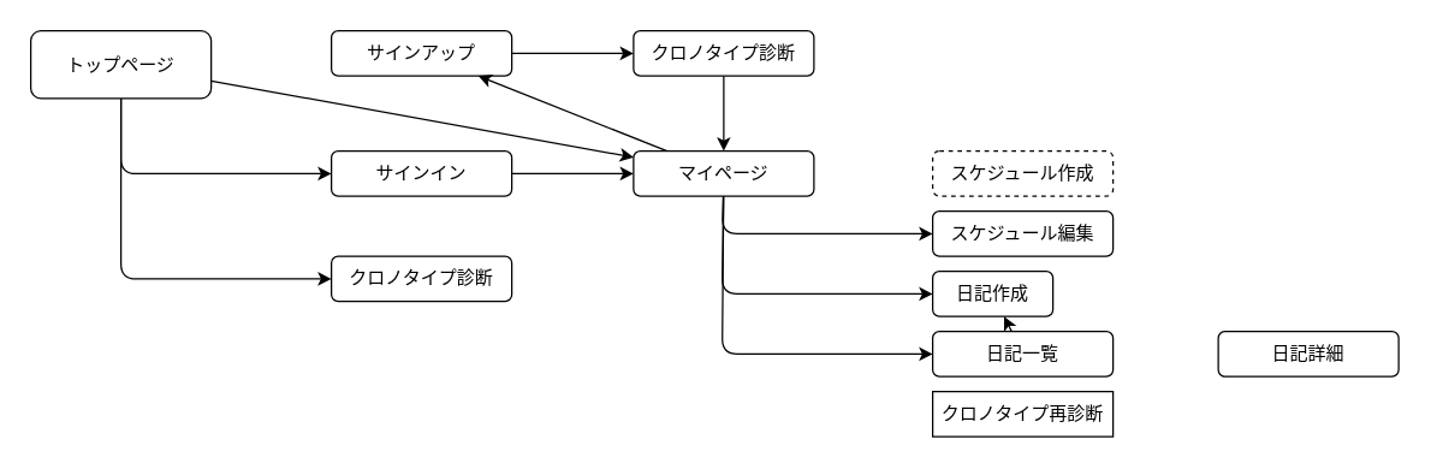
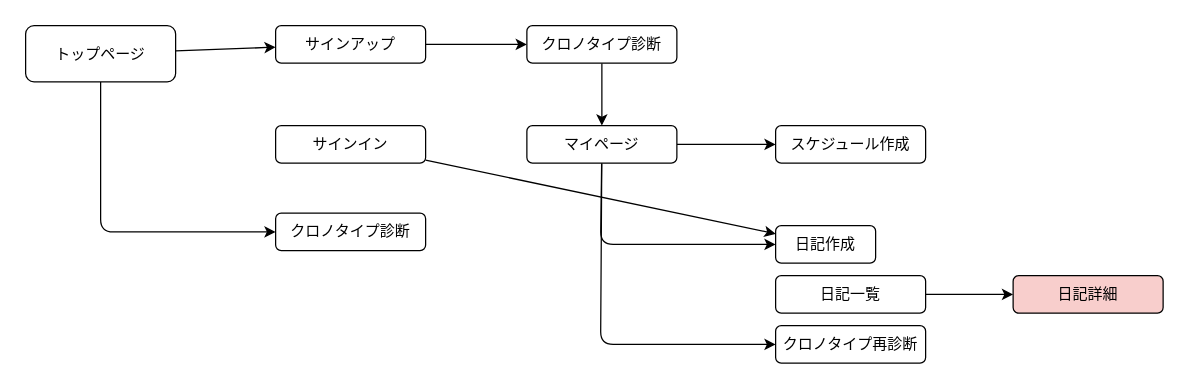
- <mxCell id="13" value="" style="edgeStyle=none;html=1;" edge="1" parent="1" source="17" target="7"><mxGeometry relative="1" as="geometry" /></mxCell>
+ <mxCell id="13" value="" style="edgeStyle=none;html=1;" edge="1" parent="1" source="17" target="18"><mxGeometry relative="1" as="geometry" /></mxCell>
- <mxCell id="2" value="" style="edgeStyle=none;html=1;" edge="1" parent="1" source="5" target="17"><mxGeometry relative="1" as="geometry" /></mxCell>
+ <mxCell id="2" value="" style="edgeStyle=none;html=1;" edge="1" parent="1" source="5" target="7"><mxGeometry relative="1" as="geometry" /></mxCell>
- <mxCell id="3" value="" style="edgeStyle=none;html=1;" edge="1" parent="1" source="5" target="9"><mxGeometry relative="1" as="geometry"><Array as="points"><mxPoint x="80" y="75" /><mxPoint x="80" y="115" /></Array></mxGeometry></mxCell>
- <mxCell id="8" value="" style="edgeStyle=none;html=1;" edge="1" parent="1" source="9" target="17"><mxGeometry relative="1" as="geometry" /></mxCell>
+ <mxCell id="8" value="" style="edgeStyle=none;html=1;" edge="1" parent="1" source="9" target="21"><mxGeometry relative="1" as="geometry" /></mxCell>
- <mxCell id="18" value="スケジュール作成" style="rounded=1;whiteSpace=wrap;html=1;dashed=1;" vertex="1" parent="1"><mxGeometry x="620" y="100" width="120" height="30" as="geometry" /></mxCell>
+ <mxCell id="18" value="スケジュール作成" style="rounded=1;whiteSpace=wrap;html=1;" vertex="1" parent="1"><mxGeometry x="620" y="100" width="120" height="30" as="geometry" /></mxCell>
- <mxCell id="19" value="" style="edgeStyle=none;html=1;endArrow=none;endFill=0;startArrow=classic;startFill=1;" edge="1" parent="1" source="20" target="17"><mxGeometry relative="1" as="geometry"><Array as="points"><mxPoint x="480" y="155" /></Array></mxGeometry></mxCell>
- <mxCell id="20" value="スケジュール編集" style="rounded=1;whiteSpace=wrap;html=1;" vertex="1" parent="1"><mxGeometry x="620" y="140" width="120" height="30" as="geometry" /></mxCell>
- <mxCell id="22" value="" style="edgeStyle=none;html=1;startArrow=none;startFill=0;endArrow=classic;endFill=1;" edge="1" parent="1" source="23" target="21"><mxGeometry relative="1" as="geometry" /></mxCell>
+ <mxCell id="22" value="" style="edgeStyle=none;html=1;startArrow=none;startFill=0;endArrow=classic;endFill=1;" edge="1" parent="1" source="23" target="24"><mxGeometry relative="1" as="geometry" /></mxCell>
- <mxCell id="15" value="" style="edgeStyle=none;html=1;startArrow=none;startFill=0;endArrow=classic;endFill=1;" edge="1" parent="1" source="17" target="23"><mxGeometry relative="1" as="geometry"><Array as="points"><mxPoint x="480" y="235" /></Array></mxGeometry></mxCell>
- <mxCell id="24" value="日記詳細" style="rounded=1;whiteSpace=wrap;html=1;" vertex="1" parent="1"><mxGeometry x="810" y="220" width="120" height="30" as="geometry" /></mxCell>
+ <mxCell id="24" value="日記詳細" style="rounded=1;whiteSpace=wrap;html=1;fillColor=#f8cecc;" vertex="1" parent="1"><mxGeometry x="810" y="220" width="120" height="30" as="geometry" /></mxCell>
+ <mxCell id="16" value="" style="edgeStyle=none;html=1;startArrow=none;startFill=0;endArrow=classic;endFill=1;" edge="1" parent="1" source="17" target="25"><mxGeometry relative="1" as="geometry"><Array as="points"><mxPoint x="480" y="275" /></Array></mxGeometry></mxCell>
- <mxCell id="25" value="クロノタイプ再診断" style="whiteSpace=wrap;html=1;rounded=0;" vertex="1" parent="1"><mxGeometry x="620" y="260" width="120" height="30" as="geometry" /></mxCell>
+ <mxCell id="25" value="クロノタイプ再診断" style="rounded=1;whiteSpace=wrap;html=1;" vertex="1" parent="1"><mxGeometry x="620" y="260" width="120" height="30" as="geometry" /></mxCell>
